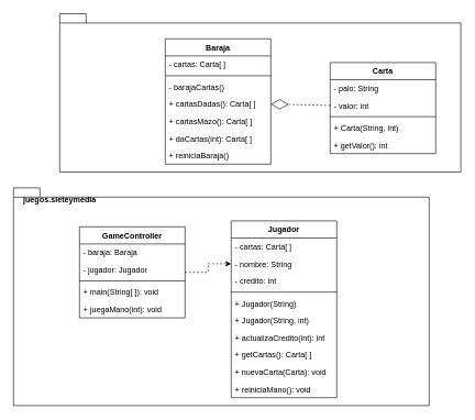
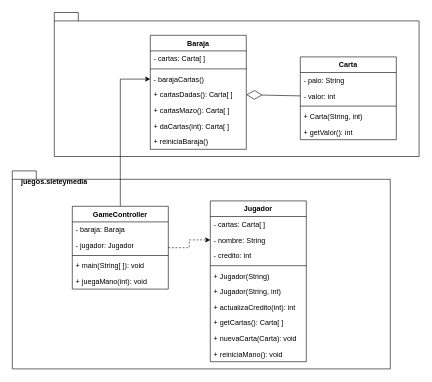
+ <mxCell id="18" style="edgeStyle=orthogonalEdgeStyle;rounded=0;orthogonalLoop=1;jettySize=auto;html=1;exitX=0.5;exitY=0;exitDx=0;exitDy=0;" parent="1" source="20" target="7" edge="1"><mxGeometry relative="1" as="geometry" /></mxCell>
- <mxCell id="26" value="" style="endArrow=diamondThin;endFill=0;endSize=24;html=1;entryX=1;entryY=0.5;entryDx=0;entryDy=0;exitX=0;exitY=0.5;exitDx=0;exitDy=0;dashed=1;" parent="1" source="14" target="8" edge="1"><mxGeometry width="160" relative="1" as="geometry"><mxPoint x="600" y="84" as="sourcePoint" /><mxPoint x="760" y="84" as="targetPoint" /></mxGeometry></mxCell>
+ <mxCell id="26" value="" style="endArrow=diamondThin;endFill=0;endSize=24;html=1;entryX=1;entryY=0.5;entryDx=0;entryDy=0;exitX=0;exitY=0.5;exitDx=0;exitDy=0;" parent="1" source="14" target="8" edge="1"><mxGeometry width="160" relative="1" as="geometry"><mxPoint x="600" y="84" as="sourcePoint" /><mxPoint x="760" y="84" as="targetPoint" /></mxGeometry></mxCell>
